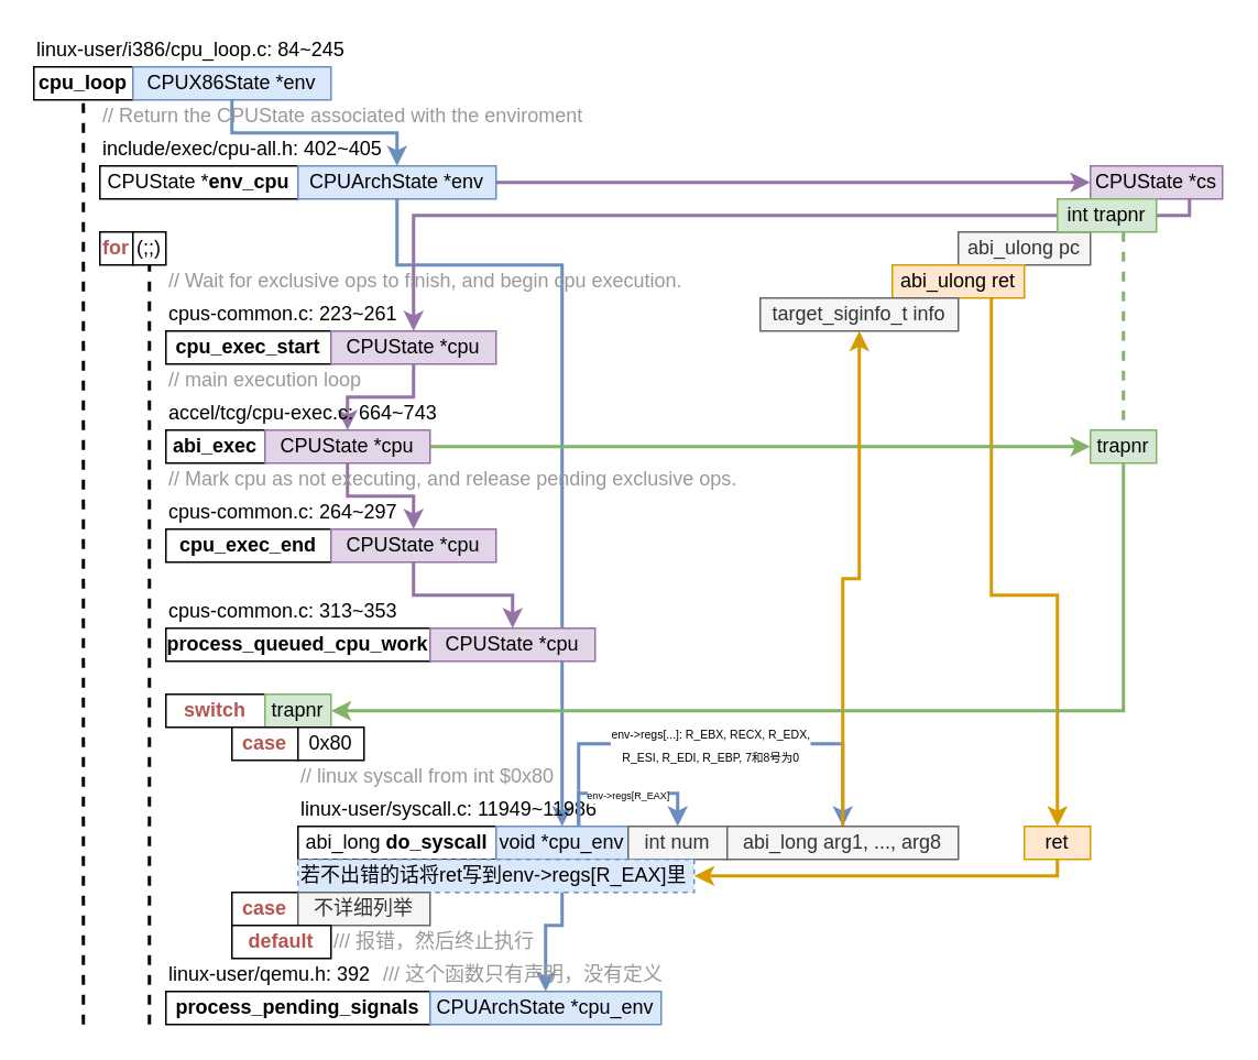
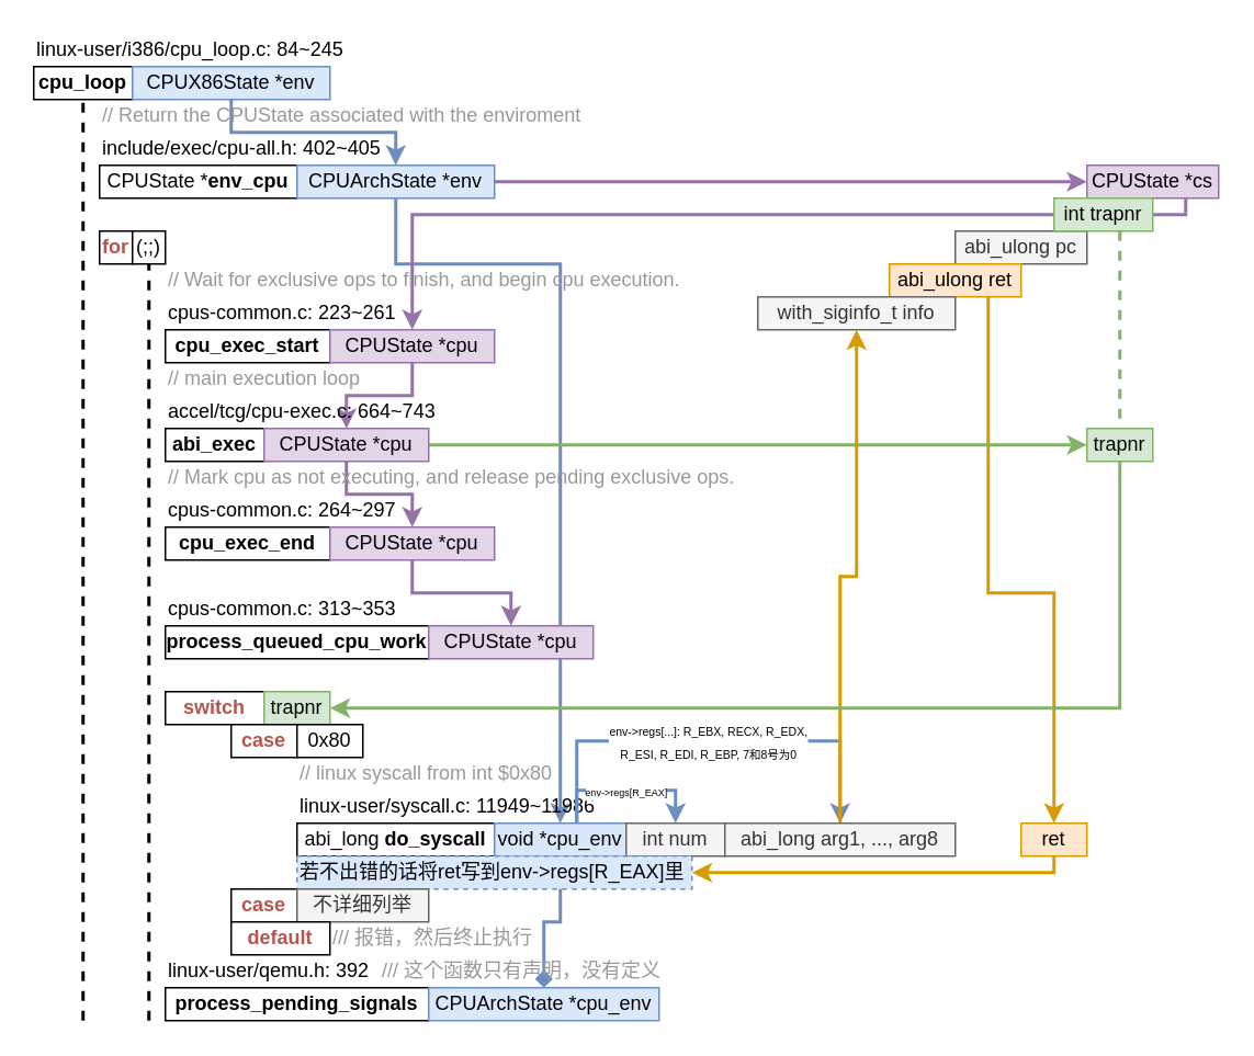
- <mxCell id="17" value="target_siginfo_t info" style="rounded=0;whiteSpace=wrap;html=1;fillColor=#f5f5f5;strokeColor=#666666;fontColor=#333333;" parent="1" vertex="1"><mxGeometry x="460" y="180" width="120" height="20" as="geometry" /></mxCell>
+ <mxCell id="17" value="with_siginfo_t info" style="rounded=0;whiteSpace=wrap;html=1;fillColor=#f5f5f5;strokeColor=#666666;fontColor=#333333;" parent="1" vertex="1"><mxGeometry x="460" y="180" width="120" height="20" as="geometry" /></mxCell>
- <mxCell id="50" style="edgeStyle=orthogonalEdgeStyle;rounded=0;orthogonalLoop=1;jettySize=auto;html=1;strokeWidth=2;fillColor=#dae8fc;strokeColor=#6c8ebf;" parent="1" source="51" target="64" edge="1"><mxGeometry relative="1" as="geometry" /></mxCell>
+ <mxCell id="50" style="edgeStyle=orthogonalEdgeStyle;rounded=0;orthogonalLoop=1;jettySize=auto;html=1;strokeWidth=2;fillColor=#dae8fc;strokeColor=#6c8ebf;endArrow=diamond;" parent="1" source="51" target="64" edge="1"><mxGeometry relative="1" as="geometry" /></mxCell>
